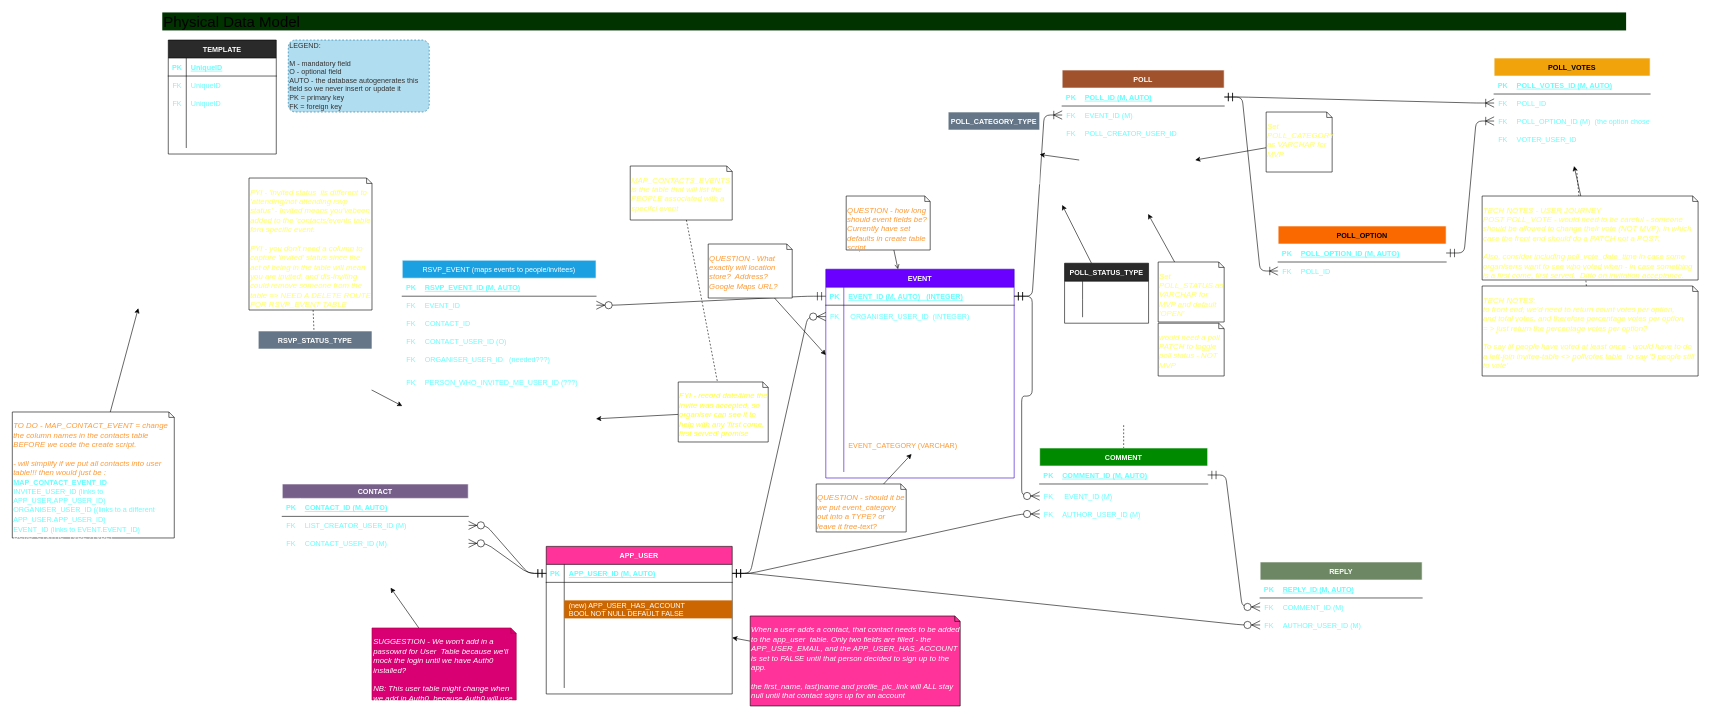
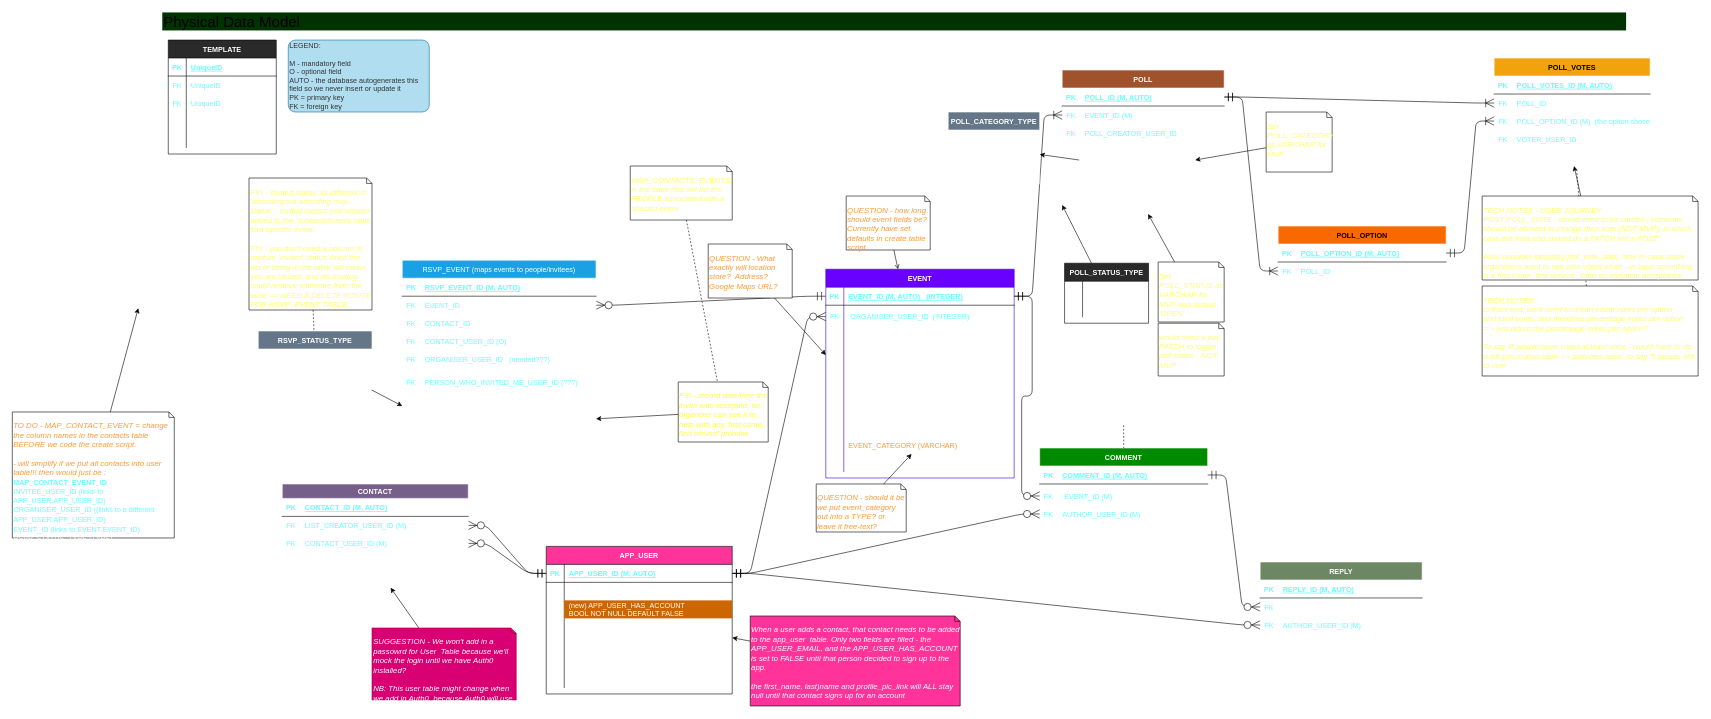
- <mxCell id="8" value="LEGEND:&lt;br&gt;&lt;br&gt;M - mandatory field&lt;br&gt;O - optional field&lt;br&gt;AUTO - the database autogenerates this field so we never insert or update it&lt;br&gt;PK = primary key&lt;br&gt;FK = foreign key" style="rounded=1;arcSize=10;whiteSpace=wrap;html=1;align=left;fillColor=#b1ddf0;strokeColor=#10739e;fontColor=#333333;dashed=1;" parent="1" vertex="1"><mxGeometry x="480" y="66" width="235" height="120" as="geometry" /></mxCell>
+ <mxCell id="8" value="LEGEND:&lt;br&gt;&lt;br&gt;M - mandatory field&lt;br&gt;O - optional field&lt;br&gt;AUTO - the database autogenerates this field so we never insert or update it&lt;br&gt;PK = primary key&lt;br&gt;FK = foreign key" style="rounded=1;arcSize=10;whiteSpace=wrap;html=1;align=left;fillColor=#b1ddf0;strokeColor=#10739e;fontColor=#333333;" parent="1" vertex="1"><mxGeometry x="480" y="66" width="235" height="120" as="geometry" /></mxCell>
- <mxCell id="172" value="COMMENT_ID (M)" style="shape=partialRectangle;connectable=0;fillColor=none;top=0;left=0;bottom=0;right=0;align=left;spacingLeft=6;fontStyle=0;overflow=hidden;fontColor=#66FFFF;" parent="170" vertex="1"><mxGeometry x="30" width="240" height="30" as="geometry"><mxRectangle width="240" height="30" as="alternateBounds" /></mxGeometry></mxCell>
